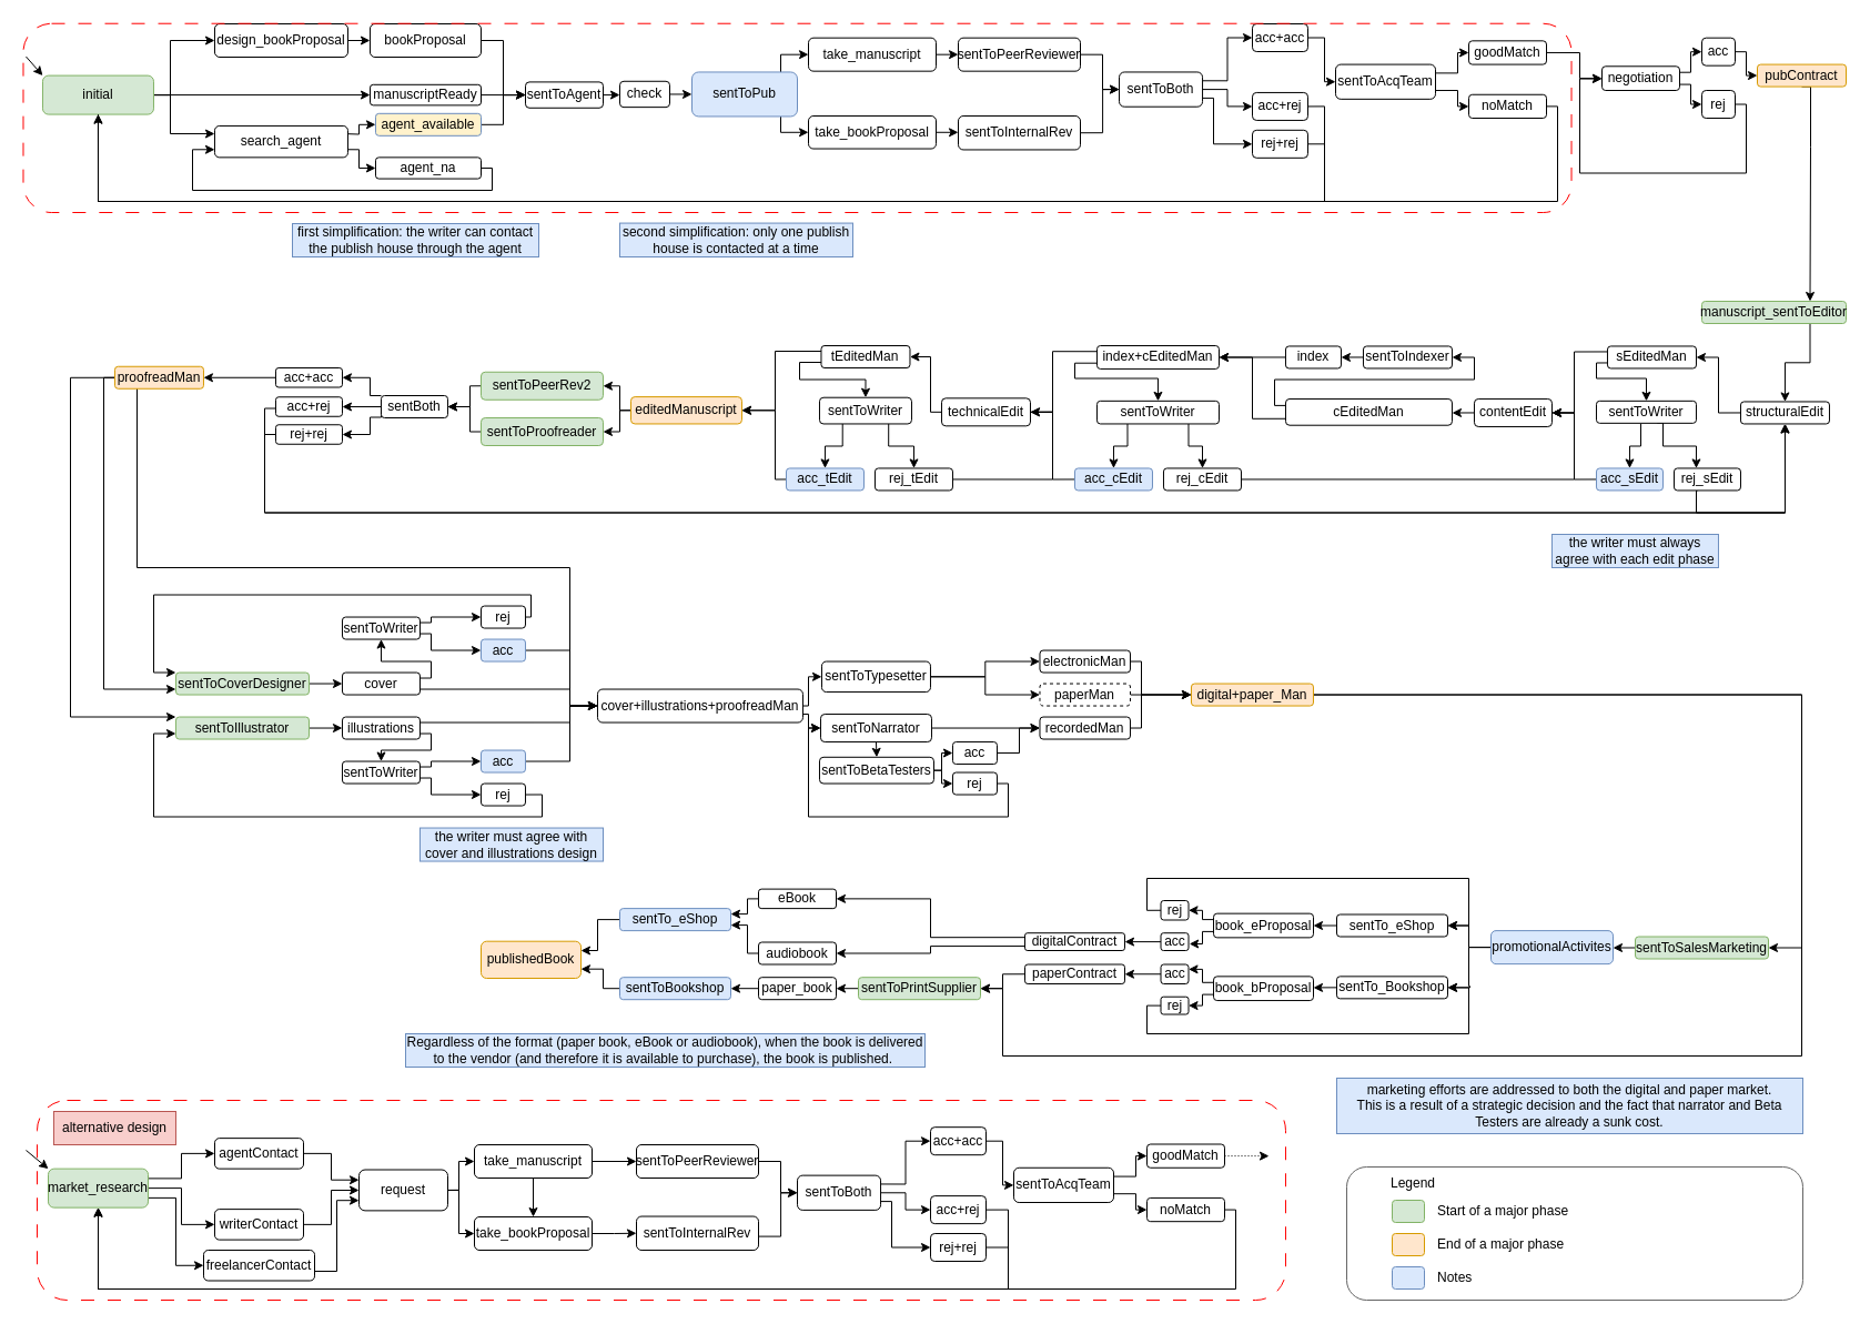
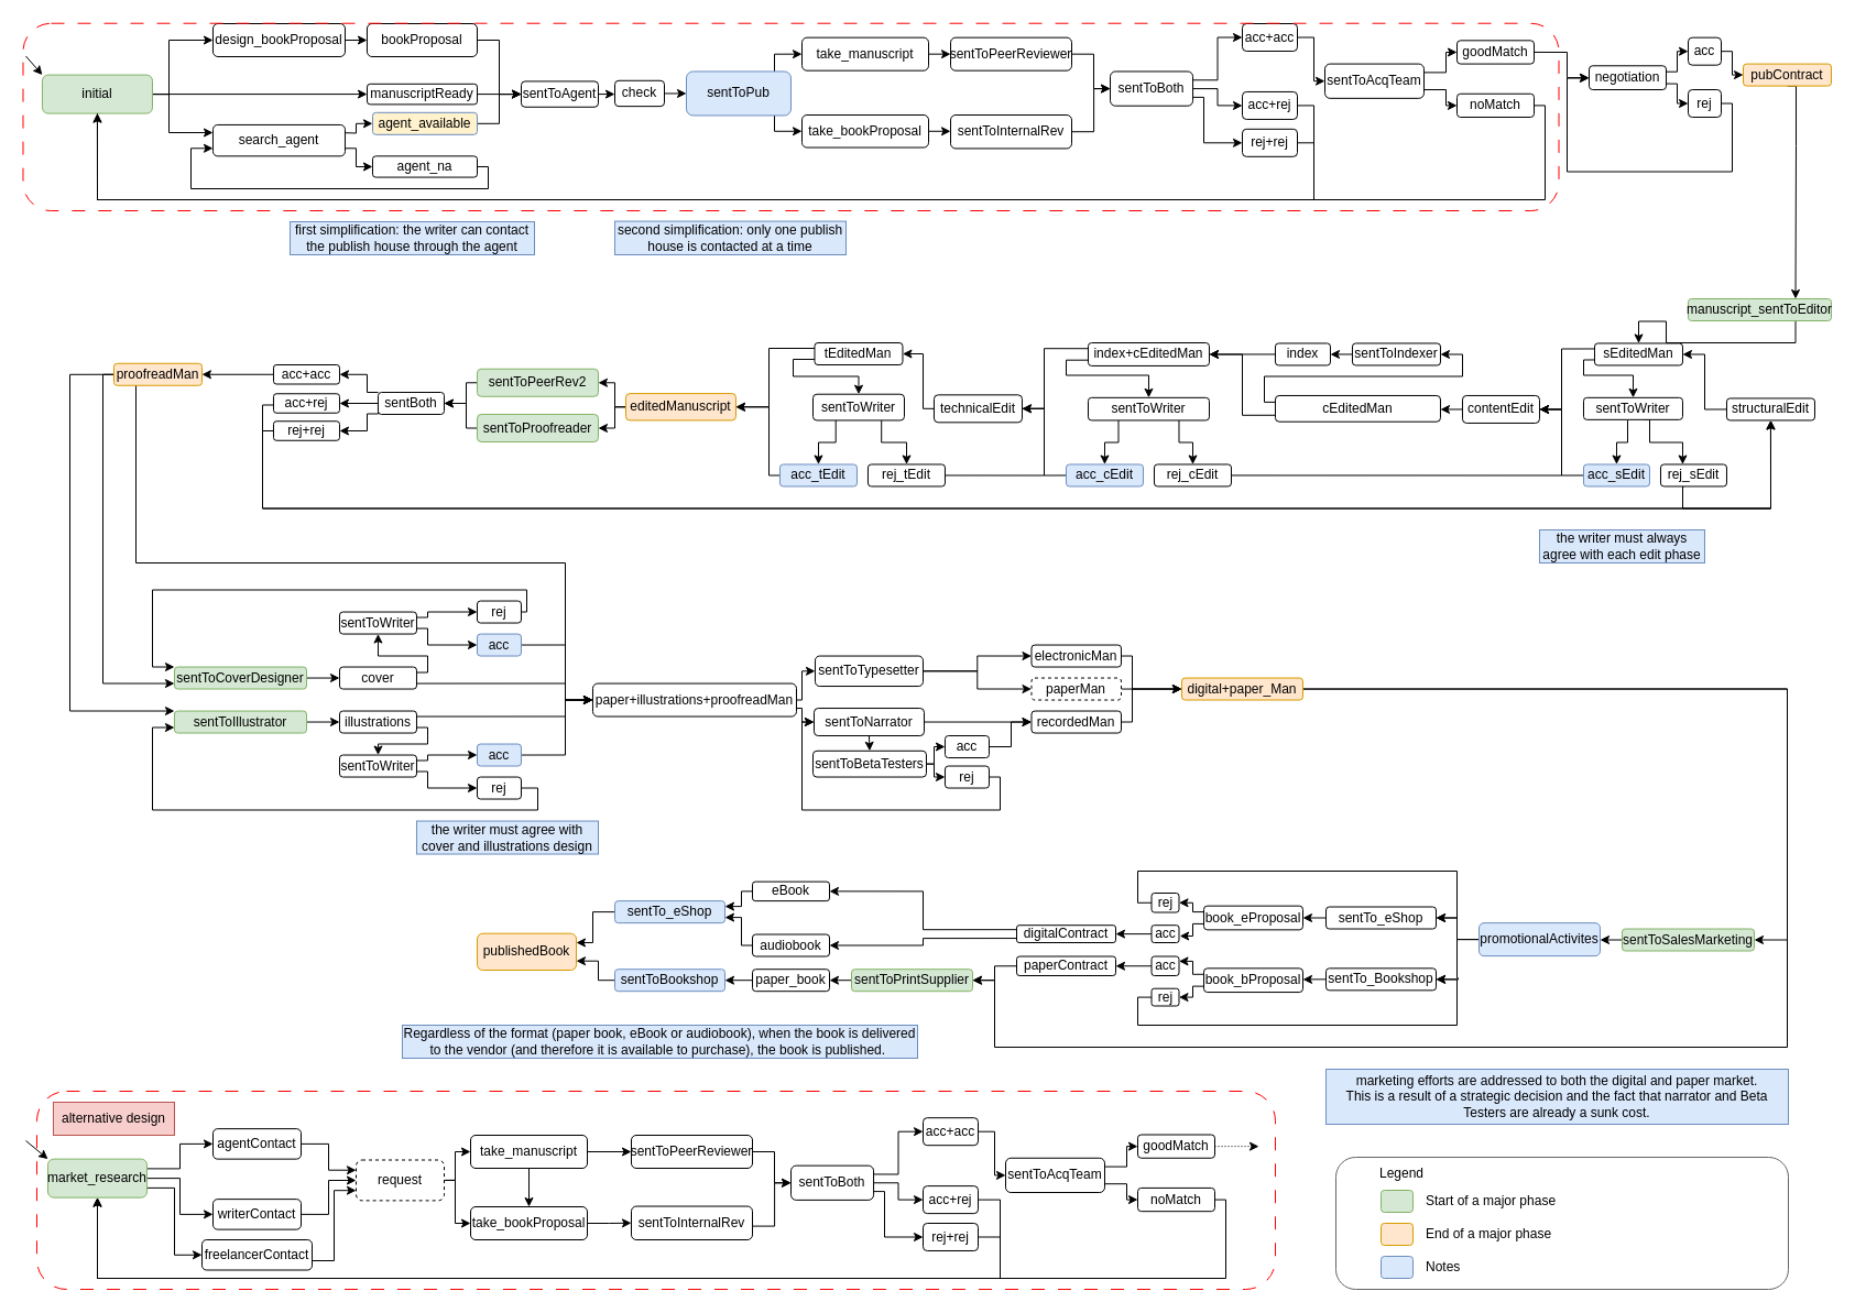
- <mxCell id="57" style="edgeStyle=orthogonalEdgeStyle;rounded=0;orthogonalLoop=1;jettySize=auto;html=1;exitX=0.75;exitY=1;exitDx=0;exitDy=0;entryX=0.5;entryY=0;entryDx=0;entryDy=0;" parent="1" source="58" target="24" edge="1"><mxGeometry relative="1" as="geometry" /></mxCell>
+ <mxCell id="57" style="edgeStyle=orthogonalEdgeStyle;rounded=0;orthogonalLoop=1;jettySize=auto;html=1;exitX=0.75;exitY=1;exitDx=0;exitDy=0;" parent="1" source="58" target="71" edge="1"><mxGeometry relative="1" as="geometry" /></mxCell>
- <mxCell id="117" value="cover+illustrations+proofreadMan" style="rounded=1;whiteSpace=wrap;html=1;" parent="1" vertex="1"><mxGeometry x="537.97" y="620.54" width="185" height="30" as="geometry" /></mxCell>
+ <mxCell id="117" value="paper+illustrations+proofreadMan" style="rounded=1;whiteSpace=wrap;html=1;" parent="1" vertex="1"><mxGeometry x="537.97" y="620.54" width="185" height="30" as="geometry" /></mxCell>
- <mxCell id="202" value="request" style="rounded=1;whiteSpace=wrap;html=1;" parent="1" vertex="1"><mxGeometry x="323" y="1053.5" width="80" height="36.89" as="geometry" /></mxCell>
+ <mxCell id="202" value="request" style="rounded=1;whiteSpace=wrap;html=1;dashed=1;" parent="1" vertex="1"><mxGeometry x="323" y="1053.5" width="80" height="36.89" as="geometry" /></mxCell>
